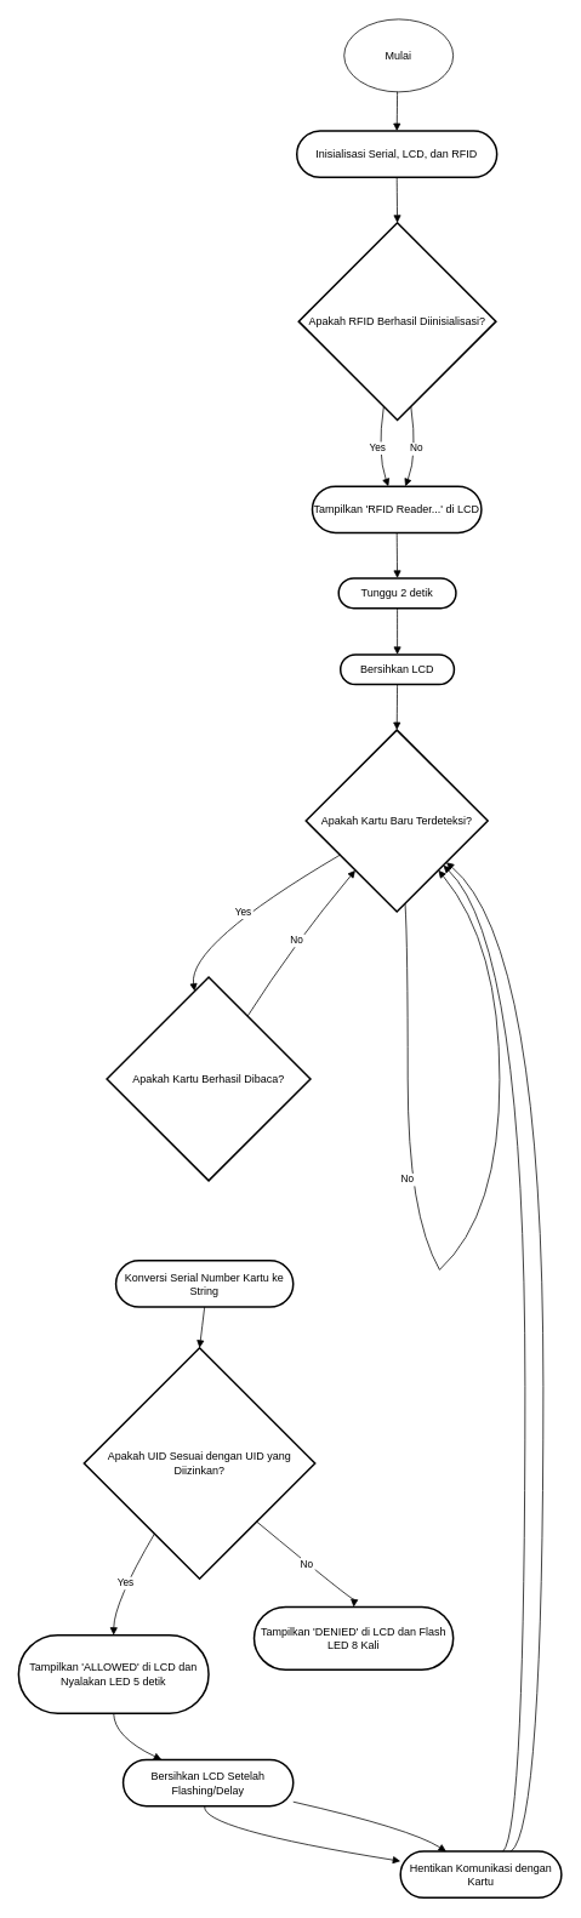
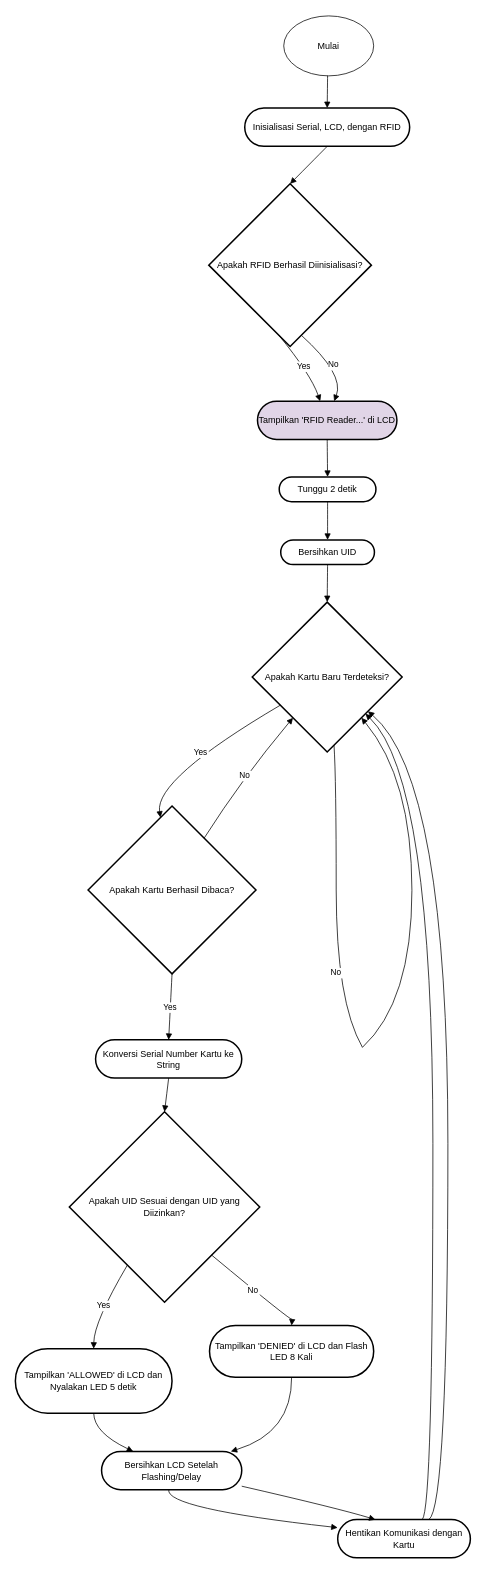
- <mxCell id="2" value="Inisialisasi Serial, LCD, dan RFID" style="rounded=1;whiteSpace=wrap;arcSize=50;strokeWidth=2;" parent="1" vertex="1"><mxGeometry x="326" y="143" width="220" height="51" as="geometry" /></mxCell>
+ <mxCell id="2" value="Inisialisasi Serial, LCD, dengan RFID" style="rounded=1;whiteSpace=wrap;arcSize=50;strokeWidth=2;" parent="1" vertex="1"><mxGeometry x="326" y="143" width="220" height="51" as="geometry" /></mxCell>
- <mxCell id="3" value="Apakah RFID Berhasil Diinisialisasi?" style="rhombus;strokeWidth=2;whiteSpace=wrap;" parent="1" vertex="1"><mxGeometry x="328" y="244" width="217" height="217" as="geometry" /></mxCell>
+ <mxCell id="3" value="Apakah RFID Berhasil Diinisialisasi?" style="rhombus;strokeWidth=2;whiteSpace=wrap;" parent="1" vertex="1"><mxGeometry x="278" y="244" width="217" height="217" as="geometry" /></mxCell>
- <mxCell id="4" value="Tampilkan 'RFID Reader...' di LCD" style="rounded=1;whiteSpace=wrap;arcSize=50;strokeWidth=2;" parent="1" vertex="1"><mxGeometry x="343" y="534" width="186" height="51" as="geometry" /></mxCell>
+ <mxCell id="4" value="Tampilkan 'RFID Reader...' di LCD" style="rounded=1;whiteSpace=wrap;arcSize=50;strokeWidth=2;fillColor=#e1d5e7;" parent="1" vertex="1"><mxGeometry x="343" y="534" width="186" height="51" as="geometry" /></mxCell>
- <mxCell id="6" value="Bersihkan LCD" style="rounded=1;whiteSpace=wrap;arcSize=50;strokeWidth=2;" parent="1" vertex="1"><mxGeometry x="374" y="719" width="125" height="33" as="geometry" /></mxCell>
+ <mxCell id="6" value="Bersihkan UID" style="rounded=1;whiteSpace=wrap;arcSize=50;strokeWidth=2;" parent="1" vertex="1"><mxGeometry x="374" y="719" width="125" height="33" as="geometry" /></mxCell>
+ <mxCell id="28" value="Yes" style="curved=1;startArrow=none;endArrow=block;exitX=0.5;exitY=1;entryX=0.5;entryY=0;rounded=0;" parent="1" source="8" target="9" edge="1"><mxGeometry relative="1" as="geometry"><Array as="points" /></mxGeometry></mxCell>
+ <mxCell id="36" value="" style="curved=1;startArrow=none;endArrow=block;exitX=0.5;exitY=1;entryX=0.93;entryY=-0.01;rounded=0;" parent="1" source="12" target="13" edge="1"><mxGeometry relative="1" as="geometry"><Array as="points"><mxPoint x="389" y="1910" /></Array></mxGeometry></mxCell>
- <mxCell id="14" value="Hentikan Komunikasi dengan Kartu" style="rounded=1;whiteSpace=wrap;arcSize=50;strokeWidth=2;" parent="1" vertex="1"><mxGeometry x="440" y="2036" width="177" height="51" as="geometry" /></mxCell>
+ <mxCell id="14" value="Hentikan Komunikasi dengan Kartu" style="rounded=1;whiteSpace=wrap;arcSize=50;strokeWidth=2;" parent="1" vertex="1"><mxGeometry x="450" y="2026" width="177" height="51" as="geometry" /></mxCell>
